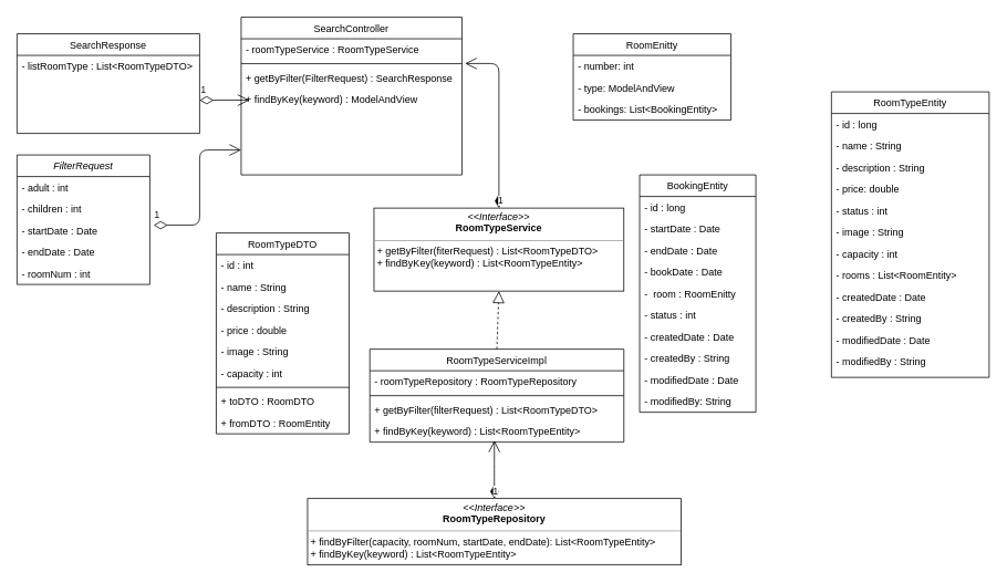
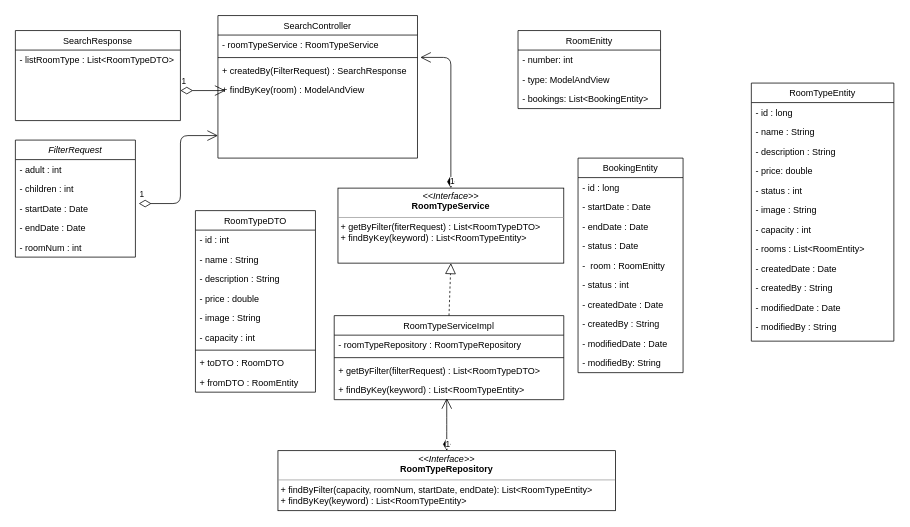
- <mxCell id="24" value="+ getByFilter(FilterRequest) : SearchResponse" style="text;align=left;verticalAlign=top;spacingLeft=4;spacingRight=4;overflow=hidden;rotatable=0;points=[[0,0.5],[1,0.5]];portConstraint=eastwest;" vertex="1" parent="21"><mxGeometry y="60" width="266" height="26" as="geometry" /></mxCell>
+ <mxCell id="24" value="+ createdBy(FilterRequest) : SearchResponse" style="text;align=left;verticalAlign=top;spacingLeft=4;spacingRight=4;overflow=hidden;rotatable=0;points=[[0,0.5],[1,0.5]];portConstraint=eastwest;" vertex="1" parent="21"><mxGeometry y="60" width="266" height="26" as="geometry" /></mxCell>
- <mxCell id="25" value="+ findByKey(keyword) : ModelAndView" style="text;align=left;verticalAlign=top;spacingLeft=4;spacingRight=4;overflow=hidden;rotatable=0;points=[[0,0.5],[1,0.5]];portConstraint=eastwest;" vertex="1" parent="21"><mxGeometry y="86" width="266" height="26" as="geometry" /></mxCell>
+ <mxCell id="25" value="+ findByKey(room) : ModelAndView" style="text;align=left;verticalAlign=top;spacingLeft=4;spacingRight=4;overflow=hidden;rotatable=0;points=[[0,0.5],[1,0.5]];portConstraint=eastwest;" vertex="1" parent="21"><mxGeometry y="86" width="266" height="26" as="geometry" /></mxCell>
- <mxCell id="49" value="- bookDate : Date" style="text;strokeColor=none;fillColor=none;align=left;verticalAlign=top;spacingLeft=4;spacingRight=4;overflow=hidden;rotatable=0;points=[[0,0.5],[1,0.5]];portConstraint=eastwest;" vertex="1" parent="45"><mxGeometry y="104" width="140" height="26" as="geometry" /></mxCell>
+ <mxCell id="49" value="- status : Date" style="text;strokeColor=none;fillColor=none;align=left;verticalAlign=top;spacingLeft=4;spacingRight=4;overflow=hidden;rotatable=0;points=[[0,0.5],[1,0.5]];portConstraint=eastwest;" vertex="1" parent="45"><mxGeometry y="104" width="140" height="26" as="geometry" /></mxCell>
